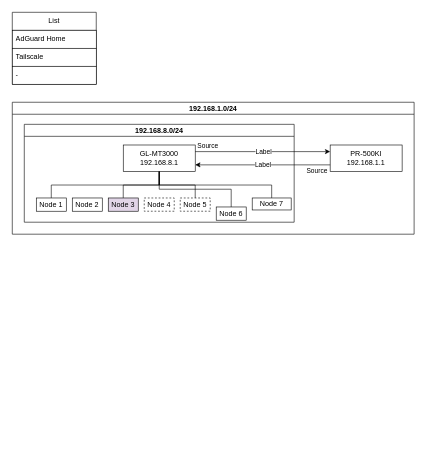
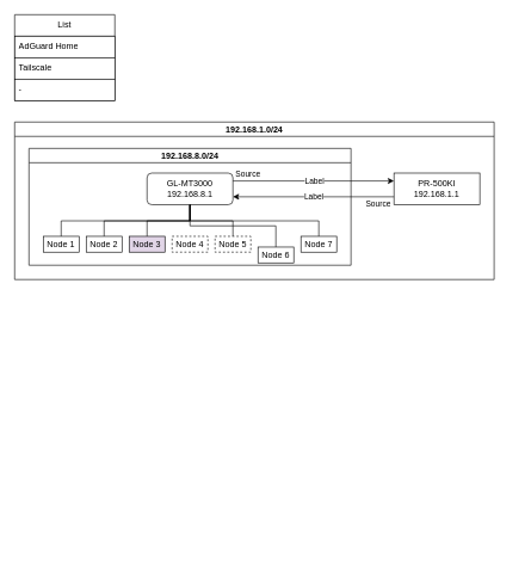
- <mxCell id="9" value="&lt;font style=&quot;vertical-align: inherit;&quot;&gt;&lt;font style=&quot;vertical-align: inherit;&quot;&gt;GL-MT3000&lt;/font&gt;&lt;/font&gt;&lt;div&gt;&lt;font style=&quot;vertical-align: inherit;&quot;&gt;&lt;font style=&quot;vertical-align: inherit;&quot;&gt;192.168.8.1&lt;/font&gt;&lt;/font&gt;&lt;/div&gt;" style="whiteSpace=wrap;html=1;align=center;treeFolding=1;treeMoving=1;newEdgeStyle={&quot;edgeStyle&quot;:&quot;elbowEdgeStyle&quot;,&quot;startArrow&quot;:&quot;none&quot;,&quot;endArrow&quot;:&quot;none&quot;};verticalAlign=middle;" parent="7" vertex="1"><mxGeometry x="165" y="34.448" width="120" height="44.172" as="geometry" /></mxCell>
+ <mxCell id="9" value="&lt;font style=&quot;vertical-align: inherit;&quot;&gt;&lt;font style=&quot;vertical-align: inherit;&quot;&gt;GL-MT3000&lt;/font&gt;&lt;/font&gt;&lt;div&gt;&lt;font style=&quot;vertical-align: inherit;&quot;&gt;&lt;font style=&quot;vertical-align: inherit;&quot;&gt;192.168.8.1&lt;/font&gt;&lt;/font&gt;&lt;/div&gt;" style="whiteSpace=wrap;html=1;align=center;treeFolding=1;treeMoving=1;newEdgeStyle={&quot;edgeStyle&quot;:&quot;elbowEdgeStyle&quot;,&quot;startArrow&quot;:&quot;none&quot;,&quot;endArrow&quot;:&quot;none&quot;};verticalAlign=middle;rounded=1;" parent="7" vertex="1"><mxGeometry x="165" y="34.448" width="120" height="44.172" as="geometry" /></mxCell>
+ <mxCell id="23" value="" style="edgeStyle=elbowEdgeStyle;elbow=vertical;sourcePerimeterSpacing=0;targetPerimeterSpacing=0;startArrow=none;endArrow=none;rounded=0;curved=0;" edge="1" target="24" source="9" parent="7"><mxGeometry relative="1" as="geometry"><mxPoint x="235" y="461.442" as="sourcePoint" /></mxGeometry></mxCell>
- <mxCell id="21" value="Node 7" style="whiteSpace=wrap;html=1;align=center;verticalAlign=middle;treeFolding=1;treeMoving=1;newEdgeStyle={&quot;edgeStyle&quot;:&quot;elbowEdgeStyle&quot;,&quot;startArrow&quot;:&quot;none&quot;,&quot;endArrow&quot;:&quot;none&quot;};" vertex="1" parent="7"><mxGeometry x="380" y="122.791" width="65" height="20" as="geometry" /></mxCell>
+ <mxCell id="21" value="Node 7" style="whiteSpace=wrap;html=1;align=center;verticalAlign=middle;treeFolding=1;treeMoving=1;newEdgeStyle={&quot;edgeStyle&quot;:&quot;elbowEdgeStyle&quot;,&quot;startArrow&quot;:&quot;none&quot;,&quot;endArrow&quot;:&quot;none&quot;};" vertex="1" parent="7"><mxGeometry x="380" y="122.791" width="50" height="22.086" as="geometry" /></mxCell>
